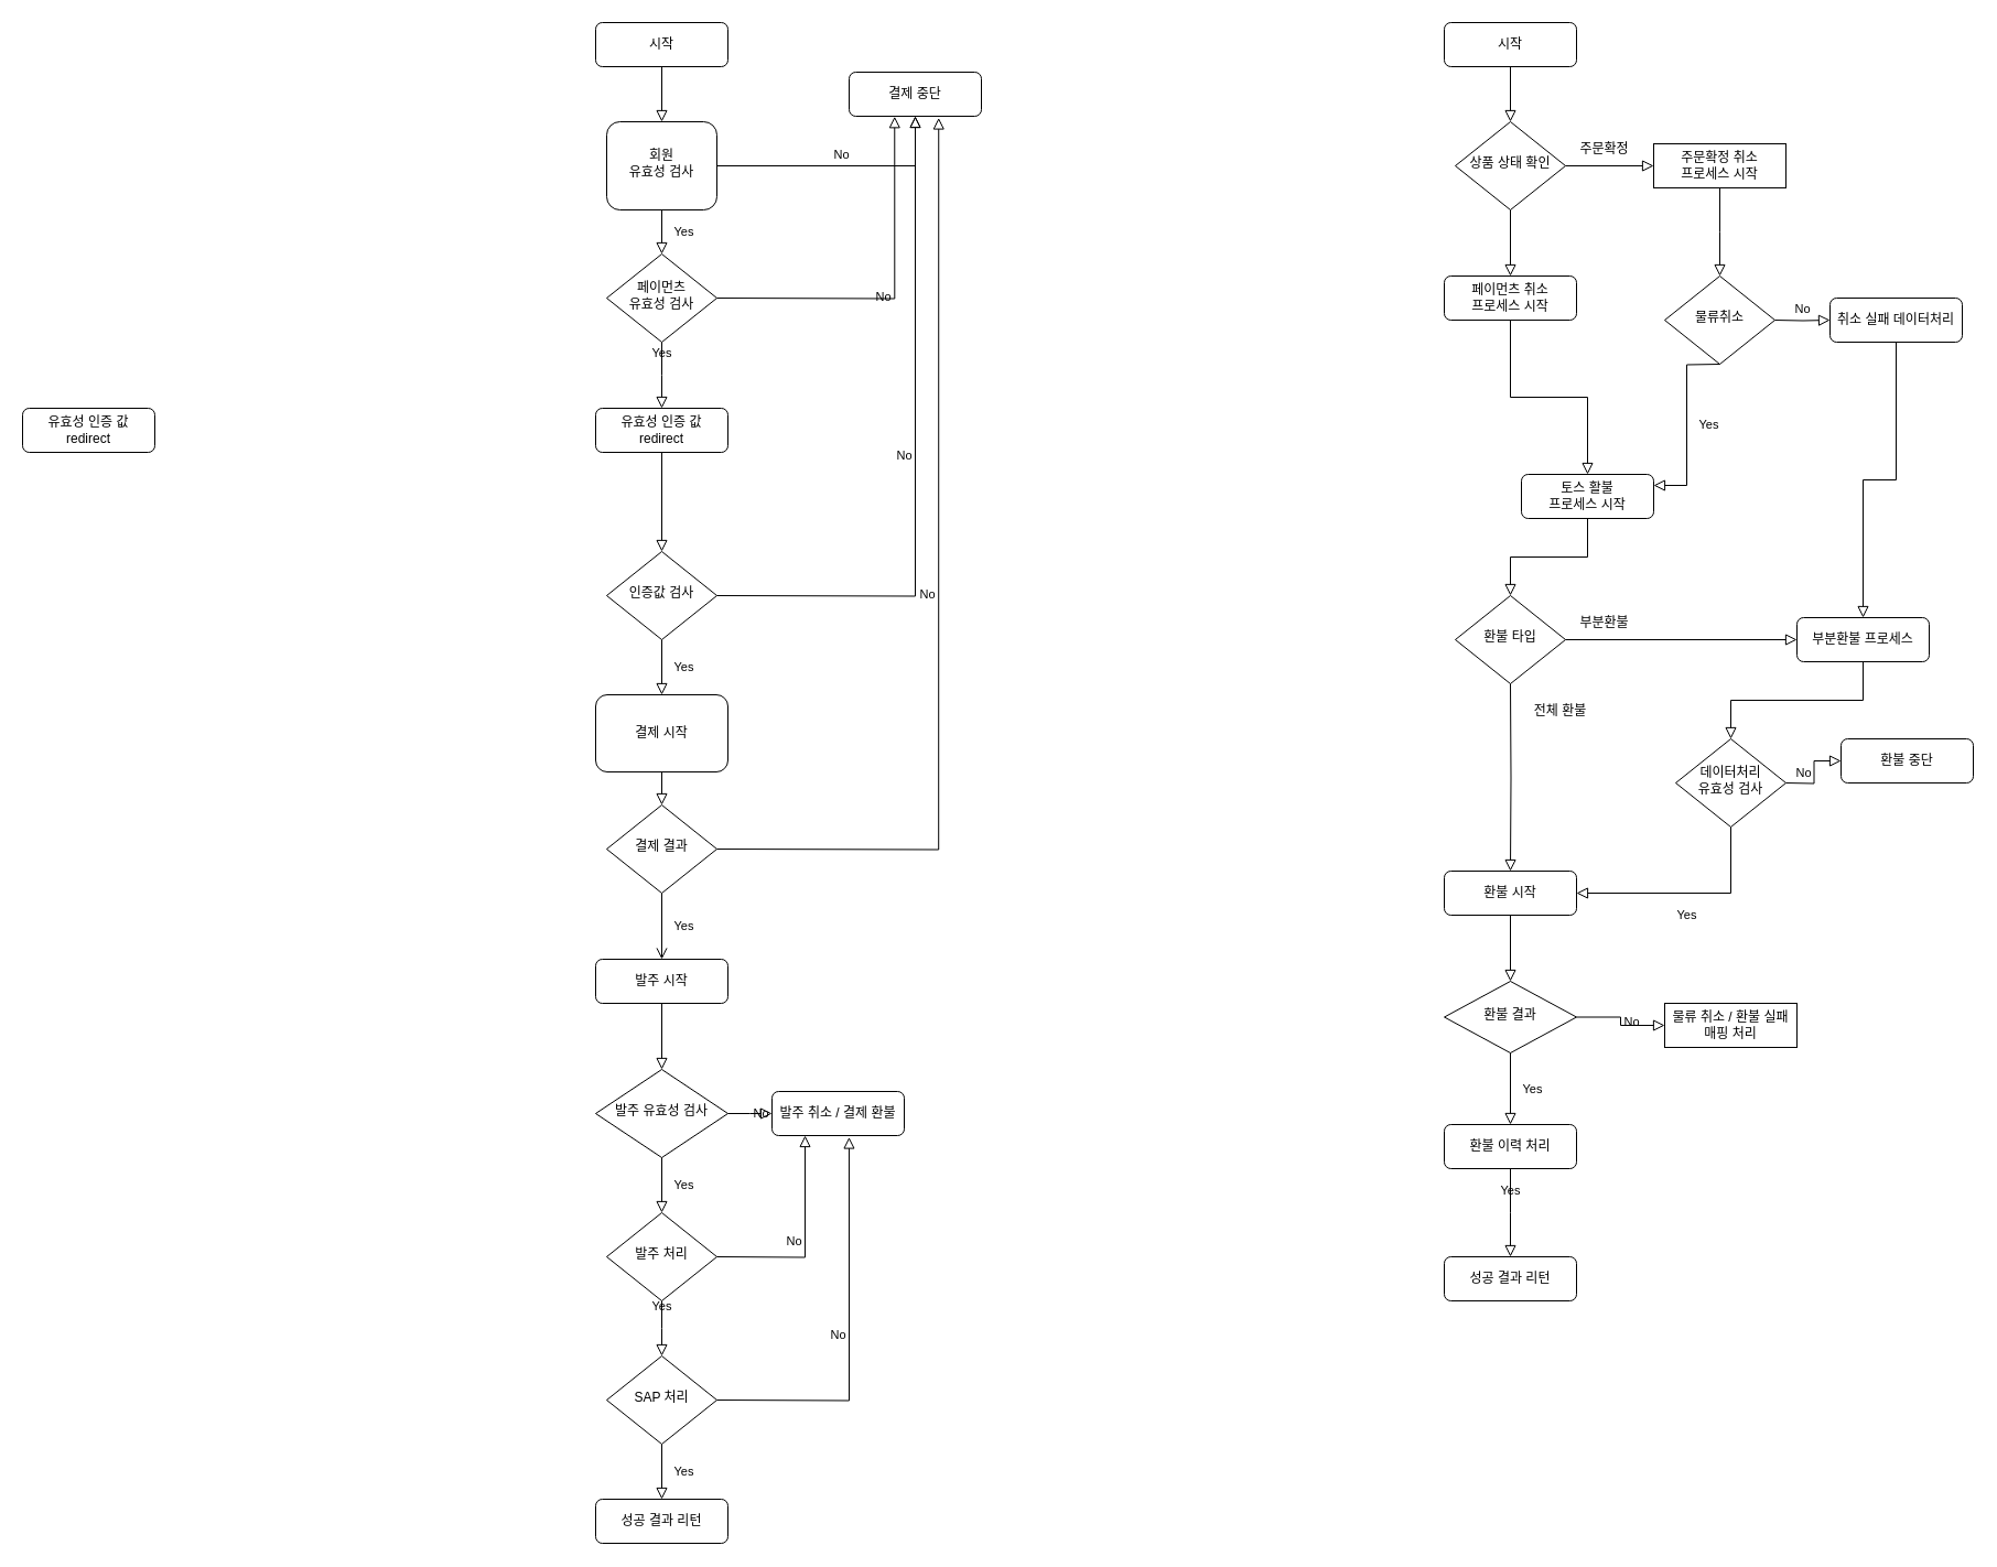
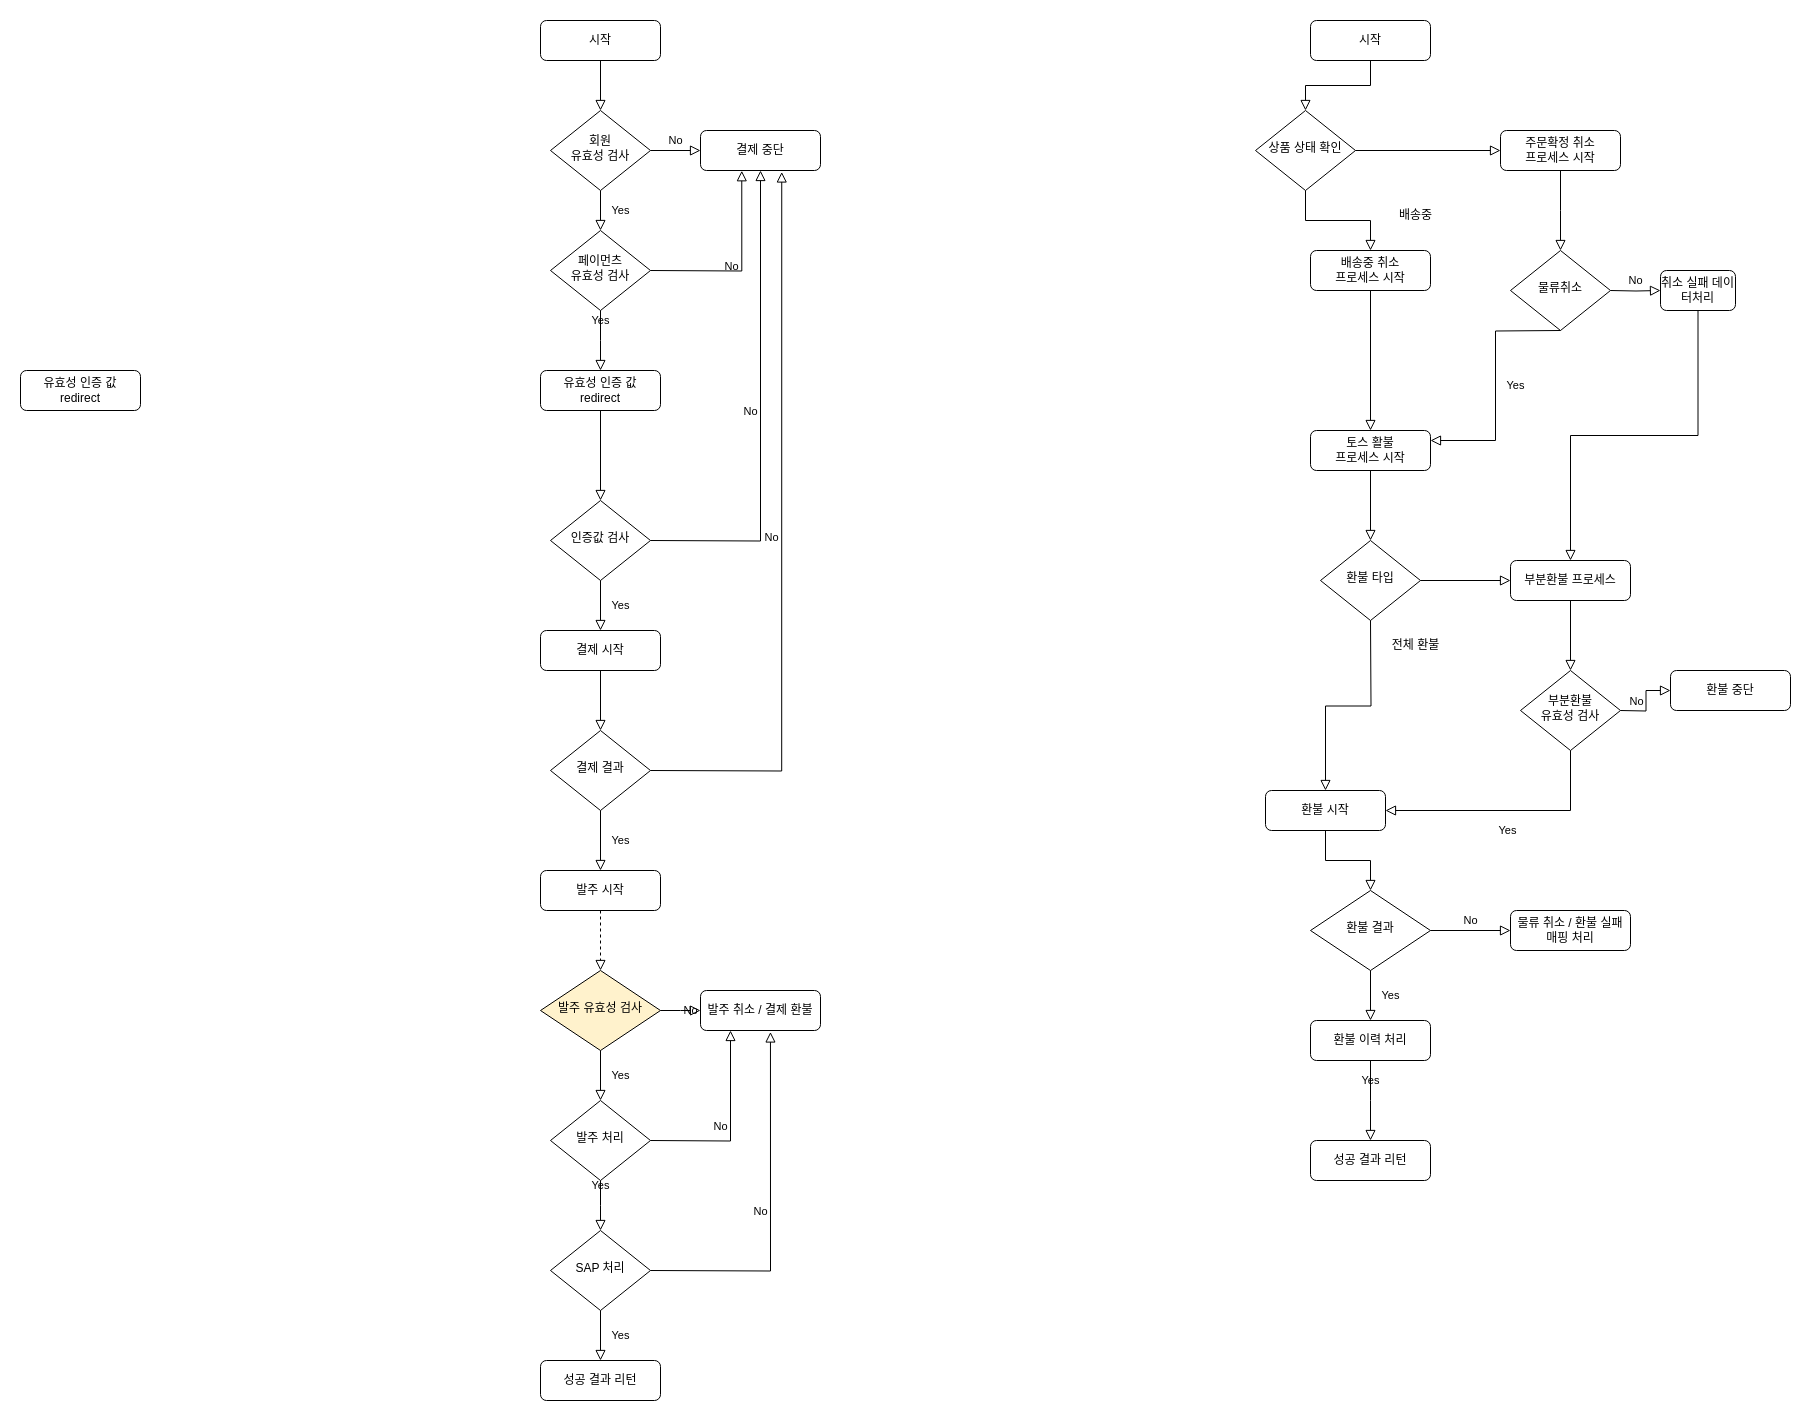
- <mxCell id="7" value="결제 중단" style="rounded=1;whiteSpace=wrap;html=1;fontSize=12;glass=0;strokeWidth=1;shadow=0;" parent="1" vertex="1"><mxGeometry x="770" y="65" width="120" height="40" as="geometry" /></mxCell>
+ <mxCell id="7" value="결제 중단" style="rounded=1;whiteSpace=wrap;html=1;fontSize=12;glass=0;strokeWidth=1;shadow=0;" parent="1" vertex="1"><mxGeometry x="700" y="130" width="120" height="40" as="geometry" /></mxCell>
- <mxCell id="35" value="주문확정" style="text;html=1;align=center;verticalAlign=middle;resizable=0;points=[];autosize=1;strokeColor=none;fillColor=none;" vertex="1" parent="1"><mxGeometry x="1420" y="120" width="70" height="30" as="geometry" /></mxCell>
- <mxCell id="6" value="회원 &lt;br&gt;유효성 검사" style="whiteSpace=wrap;html=1;shadow=0;fontFamily=Helvetica;fontSize=12;align=center;strokeWidth=1;spacing=6;spacingTop=-4;rounded=1;" parent="1" vertex="1"><mxGeometry x="550" y="110" width="100" height="80" as="geometry" /></mxCell>
+ <mxCell id="6" value="회원 &lt;br&gt;유효성 검사" style="rhombus;whiteSpace=wrap;html=1;shadow=0;fontFamily=Helvetica;fontSize=12;align=center;strokeWidth=1;spacing=6;spacingTop=-4;" parent="1" vertex="1"><mxGeometry x="550" y="110" width="100" height="80" as="geometry" /></mxCell>
- <mxCell id="32" value="상품 상태 확인" style="rhombus;whiteSpace=wrap;html=1;shadow=0;fontFamily=Helvetica;fontSize=12;align=center;strokeWidth=1;spacing=6;spacingTop=-4;" vertex="1" parent="1"><mxGeometry x="1320" y="110" width="100" height="80" as="geometry" /></mxCell>
+ <mxCell id="32" value="상품 상태 확인" style="rhombus;whiteSpace=wrap;html=1;shadow=0;fontFamily=Helvetica;fontSize=12;align=center;strokeWidth=1;spacing=6;spacingTop=-4;" vertex="1" parent="1"><mxGeometry x="1255" y="110" width="100" height="80" as="geometry" /></mxCell>
- <mxCell id="33" value="주문확정 취소&lt;br&gt;프로세스 시작" style="whiteSpace=wrap;html=1;fontSize=12;glass=0;strokeWidth=1;shadow=0;rounded=0;" vertex="1" parent="1"><mxGeometry x="1500" y="130" width="120" height="40" as="geometry" /></mxCell>
+ <mxCell id="33" value="주문확정 취소&lt;br&gt;프로세스 시작" style="rounded=1;whiteSpace=wrap;html=1;fontSize=12;glass=0;strokeWidth=1;shadow=0;" vertex="1" parent="1"><mxGeometry x="1500" y="130" width="120" height="40" as="geometry" /></mxCell>
+ <mxCell id="37" value="배송중" style="text;html=1;align=center;verticalAlign=middle;resizable=0;points=[];autosize=1;strokeColor=none;fillColor=none;" vertex="1" parent="1"><mxGeometry x="1385" y="200" width="60" height="30" as="geometry" /></mxCell>
- <mxCell id="34" value="페이먼츠 취소&lt;br&gt;프로세스 시작" style="rounded=1;whiteSpace=wrap;html=1;fontSize=12;glass=0;strokeWidth=1;shadow=0;" vertex="1" parent="1"><mxGeometry x="1310" y="250" width="120" height="40" as="geometry" /></mxCell>
+ <mxCell id="34" value="배송중 취소&lt;br&gt;프로세스 시작" style="rounded=1;whiteSpace=wrap;html=1;fontSize=12;glass=0;strokeWidth=1;shadow=0;" vertex="1" parent="1"><mxGeometry x="1310" y="250" width="120" height="40" as="geometry" /></mxCell>
- <mxCell id="42" value="취소 실패 데이터처리" style="rounded=1;whiteSpace=wrap;html=1;fontSize=12;glass=0;strokeWidth=1;shadow=0;" vertex="1" parent="1"><mxGeometry x="1660" y="270" width="120" height="40" as="geometry" /></mxCell>
+ <mxCell id="42" value="취소 실패 데이터처리" style="rounded=1;whiteSpace=wrap;html=1;fontSize=12;glass=0;strokeWidth=1;shadow=0;" vertex="1" parent="1"><mxGeometry x="1660" y="270" width="75" height="40" as="geometry" /></mxCell>
- <mxCell id="43" value="토스 활불&lt;br&gt;프로세스 시작" style="rounded=1;whiteSpace=wrap;html=1;fontSize=12;glass=0;strokeWidth=1;shadow=0;" vertex="1" parent="1"><mxGeometry x="1380" y="430" width="120" height="40" as="geometry" /></mxCell>
+ <mxCell id="43" value="토스 활불&lt;br&gt;프로세스 시작" style="rounded=1;whiteSpace=wrap;html=1;fontSize=12;glass=0;strokeWidth=1;shadow=0;" vertex="1" parent="1"><mxGeometry x="1310" y="430" width="120" height="40" as="geometry" /></mxCell>
- <mxCell id="49" value="부분환불" style="text;html=1;align=center;verticalAlign=middle;resizable=0;points=[];autosize=1;strokeColor=none;fillColor=none;" vertex="1" parent="1"><mxGeometry x="1420" y="550" width="70" height="30" as="geometry" /></mxCell>
- <mxCell id="48" value="부분환불 프로세스" style="rounded=1;whiteSpace=wrap;html=1;fontSize=12;glass=0;strokeWidth=1;shadow=0;" vertex="1" parent="1"><mxGeometry x="1630" y="560" width="120" height="40" as="geometry" /></mxCell>
+ <mxCell id="48" value="부분환불 프로세스" style="rounded=1;whiteSpace=wrap;html=1;fontSize=12;glass=0;strokeWidth=1;shadow=0;" vertex="1" parent="1"><mxGeometry x="1510" y="560" width="120" height="40" as="geometry" /></mxCell>
- <mxCell id="11" value="결제 시작" style="rounded=1;whiteSpace=wrap;html=1;fontSize=12;glass=0;strokeWidth=1;shadow=0;" vertex="1" parent="1"><mxGeometry x="540" y="630" width="120" height="70" as="geometry" /></mxCell>
+ <mxCell id="11" value="결제 시작" style="rounded=1;whiteSpace=wrap;html=1;fontSize=12;glass=0;strokeWidth=1;shadow=0;" vertex="1" parent="1"><mxGeometry x="540" y="630" width="120" height="40" as="geometry" /></mxCell>
- <mxCell id="54" value="데이터처리&lt;br&gt;유효성 검사" style="rhombus;whiteSpace=wrap;html=1;shadow=0;fontFamily=Helvetica;fontSize=12;align=center;strokeWidth=1;spacing=6;spacingTop=-4;" vertex="1" parent="1"><mxGeometry x="1520" y="670" width="100" height="80" as="geometry" /></mxCell>
+ <mxCell id="54" value="부분환불&lt;br&gt;유효성 검사" style="rhombus;whiteSpace=wrap;html=1;shadow=0;fontFamily=Helvetica;fontSize=12;align=center;strokeWidth=1;spacing=6;spacingTop=-4;" vertex="1" parent="1"><mxGeometry x="1520" y="670" width="100" height="80" as="geometry" /></mxCell>
- <mxCell id="55" value="환불 시작" style="rounded=1;whiteSpace=wrap;html=1;fontSize=12;glass=0;strokeWidth=1;shadow=0;" vertex="1" parent="1"><mxGeometry x="1310" y="790" width="120" height="40" as="geometry" /></mxCell>
+ <mxCell id="55" value="환불 시작" style="rounded=1;whiteSpace=wrap;html=1;fontSize=12;glass=0;strokeWidth=1;shadow=0;" vertex="1" parent="1"><mxGeometry x="1265" y="790" width="120" height="40" as="geometry" /></mxCell>
- <mxCell id="24" value="Yes" style="rounded=0;html=1;jettySize=auto;orthogonalLoop=1;fontSize=11;endArrow=open;endFill=0;endSize=8;strokeWidth=1;shadow=0;labelBackgroundColor=none;edgeStyle=orthogonalEdgeStyle;exitX=0.5;exitY=1;exitDx=0;exitDy=0;" edge="1" parent="1" source="12" target="13"><mxGeometry y="20" relative="1" as="geometry"><mxPoint as="offset" /><mxPoint x="610" y="590" as="sourcePoint" /><mxPoint x="610" y="640" as="targetPoint" /></mxGeometry></mxCell>
+ <mxCell id="24" value="Yes" style="rounded=0;html=1;jettySize=auto;orthogonalLoop=1;fontSize=11;endArrow=block;endFill=0;endSize=8;strokeWidth=1;shadow=0;labelBackgroundColor=none;edgeStyle=orthogonalEdgeStyle;exitX=0.5;exitY=1;exitDx=0;exitDy=0;" edge="1" parent="1" source="12" target="13"><mxGeometry y="20" relative="1" as="geometry"><mxPoint as="offset" /><mxPoint x="610" y="590" as="sourcePoint" /><mxPoint x="610" y="640" as="targetPoint" /></mxGeometry></mxCell>
- <mxCell id="60" value="환불 결과" style="rhombus;whiteSpace=wrap;html=1;shadow=0;fontFamily=Helvetica;fontSize=12;align=center;strokeWidth=1;spacing=6;spacingTop=-4;" vertex="1" parent="1"><mxGeometry x="1310" y="890" width="120" height="65" as="geometry" /></mxCell>
+ <mxCell id="60" value="환불 결과" style="rhombus;whiteSpace=wrap;html=1;shadow=0;fontFamily=Helvetica;fontSize=12;align=center;strokeWidth=1;spacing=6;spacingTop=-4;" vertex="1" parent="1"><mxGeometry x="1310" y="890" width="120" height="80" as="geometry" /></mxCell>
- <mxCell id="61" value="물류 취소 / 환불 실패&lt;br&gt;매핑 처리" style="whiteSpace=wrap;html=1;fontSize=12;glass=0;strokeWidth=1;shadow=0;rounded=0;" vertex="1" parent="1"><mxGeometry x="1510" y="910" width="120" height="40" as="geometry" /></mxCell>
+ <mxCell id="61" value="물류 취소 / 환불 실패&lt;br&gt;매핑 처리" style="rounded=1;whiteSpace=wrap;html=1;fontSize=12;glass=0;strokeWidth=1;shadow=0;" vertex="1" parent="1"><mxGeometry x="1510" y="910" width="120" height="40" as="geometry" /></mxCell>
- <mxCell id="25" value="" style="rounded=0;html=1;jettySize=auto;orthogonalLoop=1;fontSize=11;endArrow=block;endFill=0;endSize=8;strokeWidth=1;shadow=0;labelBackgroundColor=none;edgeStyle=orthogonalEdgeStyle;exitX=0.5;exitY=1;exitDx=0;exitDy=0;" edge="1" parent="1" source="13" target="14"><mxGeometry relative="1" as="geometry"><mxPoint x="610" y="680" as="sourcePoint" /><mxPoint x="610" y="740" as="targetPoint" /></mxGeometry></mxCell>
+ <mxCell id="25" value="" style="rounded=0;html=1;jettySize=auto;orthogonalLoop=1;fontSize=11;endArrow=block;endFill=0;endSize=8;strokeWidth=1;shadow=0;labelBackgroundColor=none;edgeStyle=orthogonalEdgeStyle;exitX=0.5;exitY=1;exitDx=0;exitDy=0;dashed=1;" edge="1" parent="1" source="13" target="14"><mxGeometry relative="1" as="geometry"><mxPoint x="610" y="680" as="sourcePoint" /><mxPoint x="610" y="740" as="targetPoint" /></mxGeometry></mxCell>
- <mxCell id="14" value="발주 유효성 검사" style="rhombus;whiteSpace=wrap;html=1;shadow=0;fontFamily=Helvetica;fontSize=12;align=center;strokeWidth=1;spacing=6;spacingTop=-4;" vertex="1" parent="1"><mxGeometry x="540" y="970" width="120" height="80" as="geometry" /></mxCell>
+ <mxCell id="14" value="발주 유효성 검사" style="rhombus;whiteSpace=wrap;html=1;shadow=0;fontFamily=Helvetica;fontSize=12;align=center;strokeWidth=1;spacing=6;spacingTop=-4;fillColor=#fff2cc;" vertex="1" parent="1"><mxGeometry x="540" y="970" width="120" height="80" as="geometry" /></mxCell>
